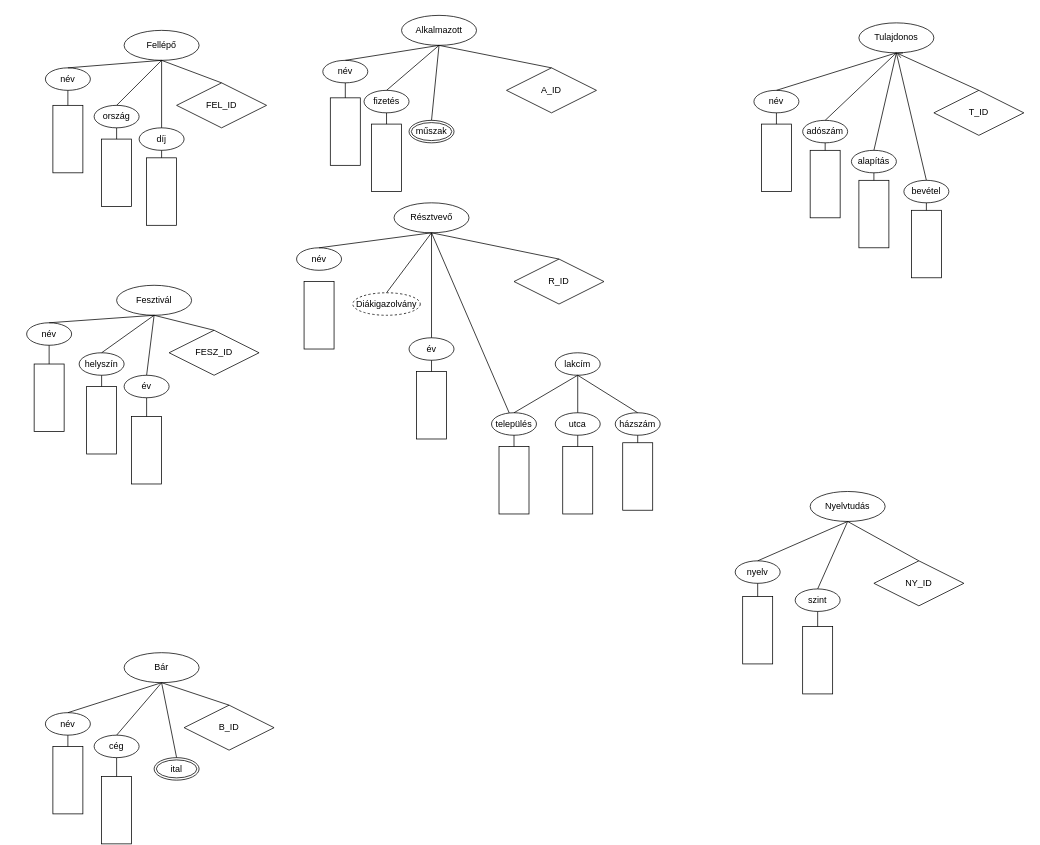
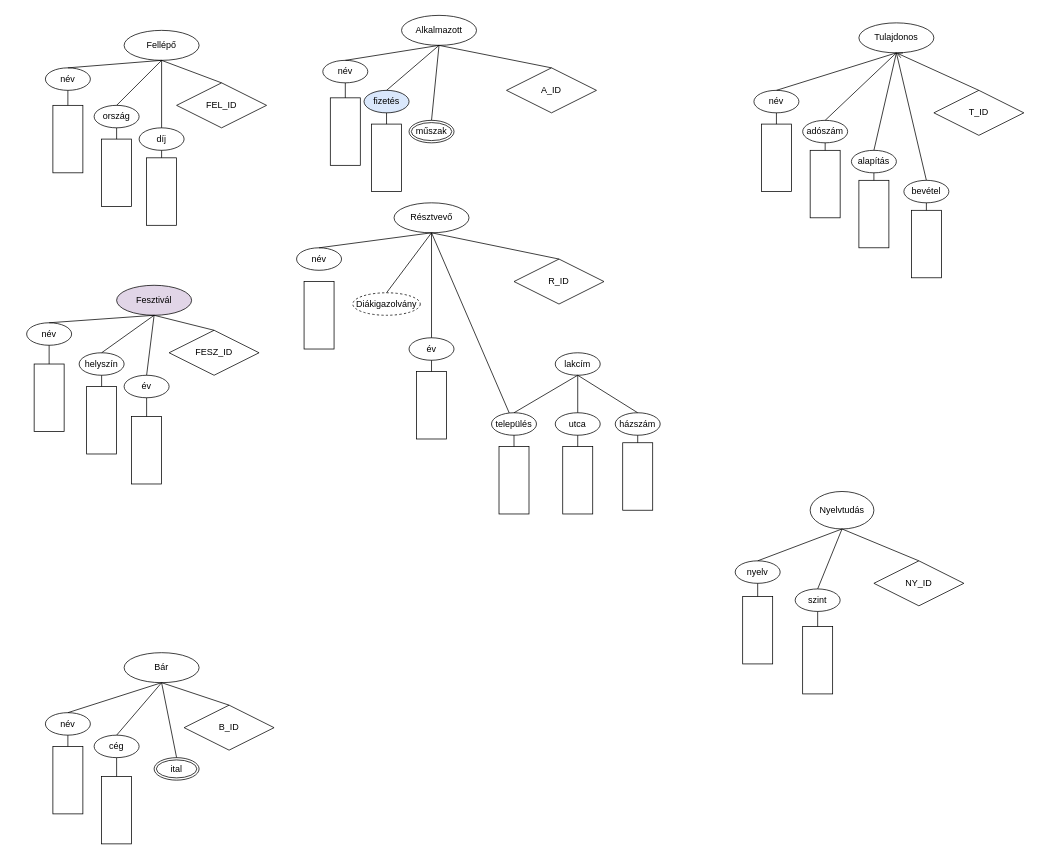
- <mxCell id="38" value="fizetés" style="ellipse;whiteSpace=wrap;html=1;align=center;" vertex="1" parent="1"><mxGeometry x="485" y="120" width="60" height="30" as="geometry" /></mxCell>
+ <mxCell id="38" value="fizetés" style="ellipse;whiteSpace=wrap;html=1;align=center;fillColor=#dae8fc;" vertex="1" parent="1"><mxGeometry x="485" y="120" width="60" height="30" as="geometry" /></mxCell>
- <mxCell id="6" value="Fesztivál" style="ellipse;whiteSpace=wrap;html=1;align=center;" vertex="1" parent="1"><mxGeometry x="155" y="380" width="100" height="40" as="geometry" /></mxCell>
+ <mxCell id="6" value="Fesztivál" style="ellipse;whiteSpace=wrap;html=1;align=center;fillColor=#e1d5e7;" vertex="1" parent="1"><mxGeometry x="155" y="380" width="100" height="40" as="geometry" /></mxCell>
- <mxCell id="5" value="Nyelvtudás" style="ellipse;whiteSpace=wrap;html=1;align=center;" vertex="1" parent="1"><mxGeometry x="1080" y="655" width="100" height="40" as="geometry" /></mxCell>
+ <mxCell id="5" value="Nyelvtudás" style="ellipse;whiteSpace=wrap;html=1;align=center;" vertex="1" parent="1"><mxGeometry x="1080" y="655" width="85" height="50" as="geometry" /></mxCell>
